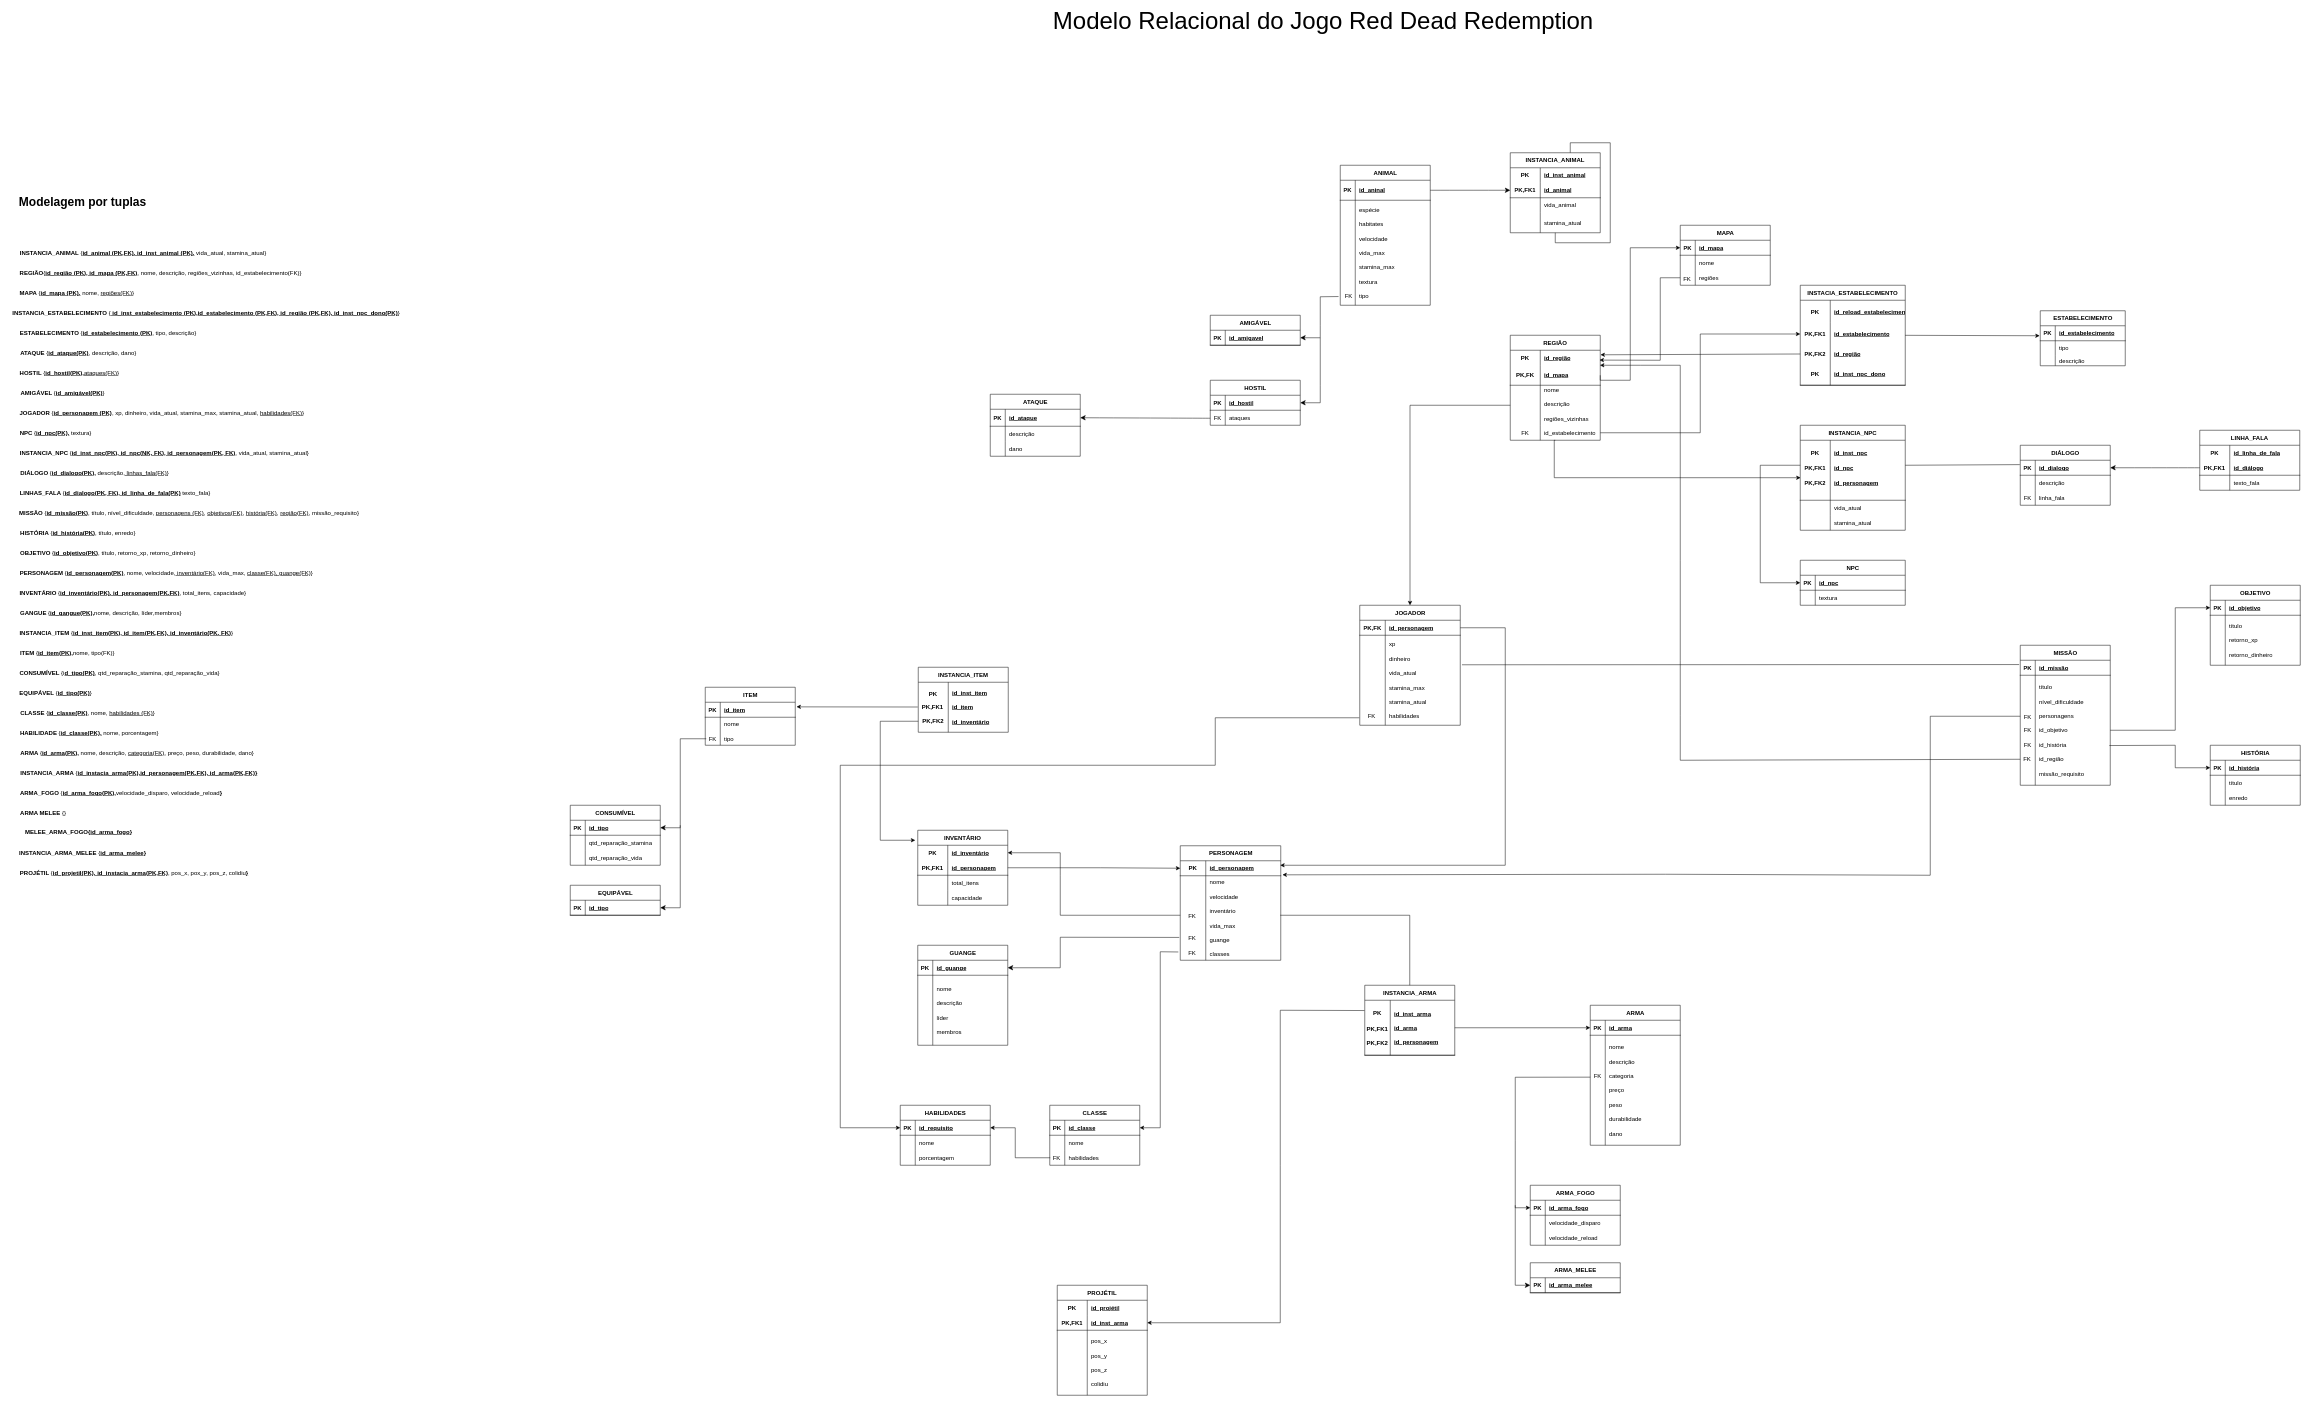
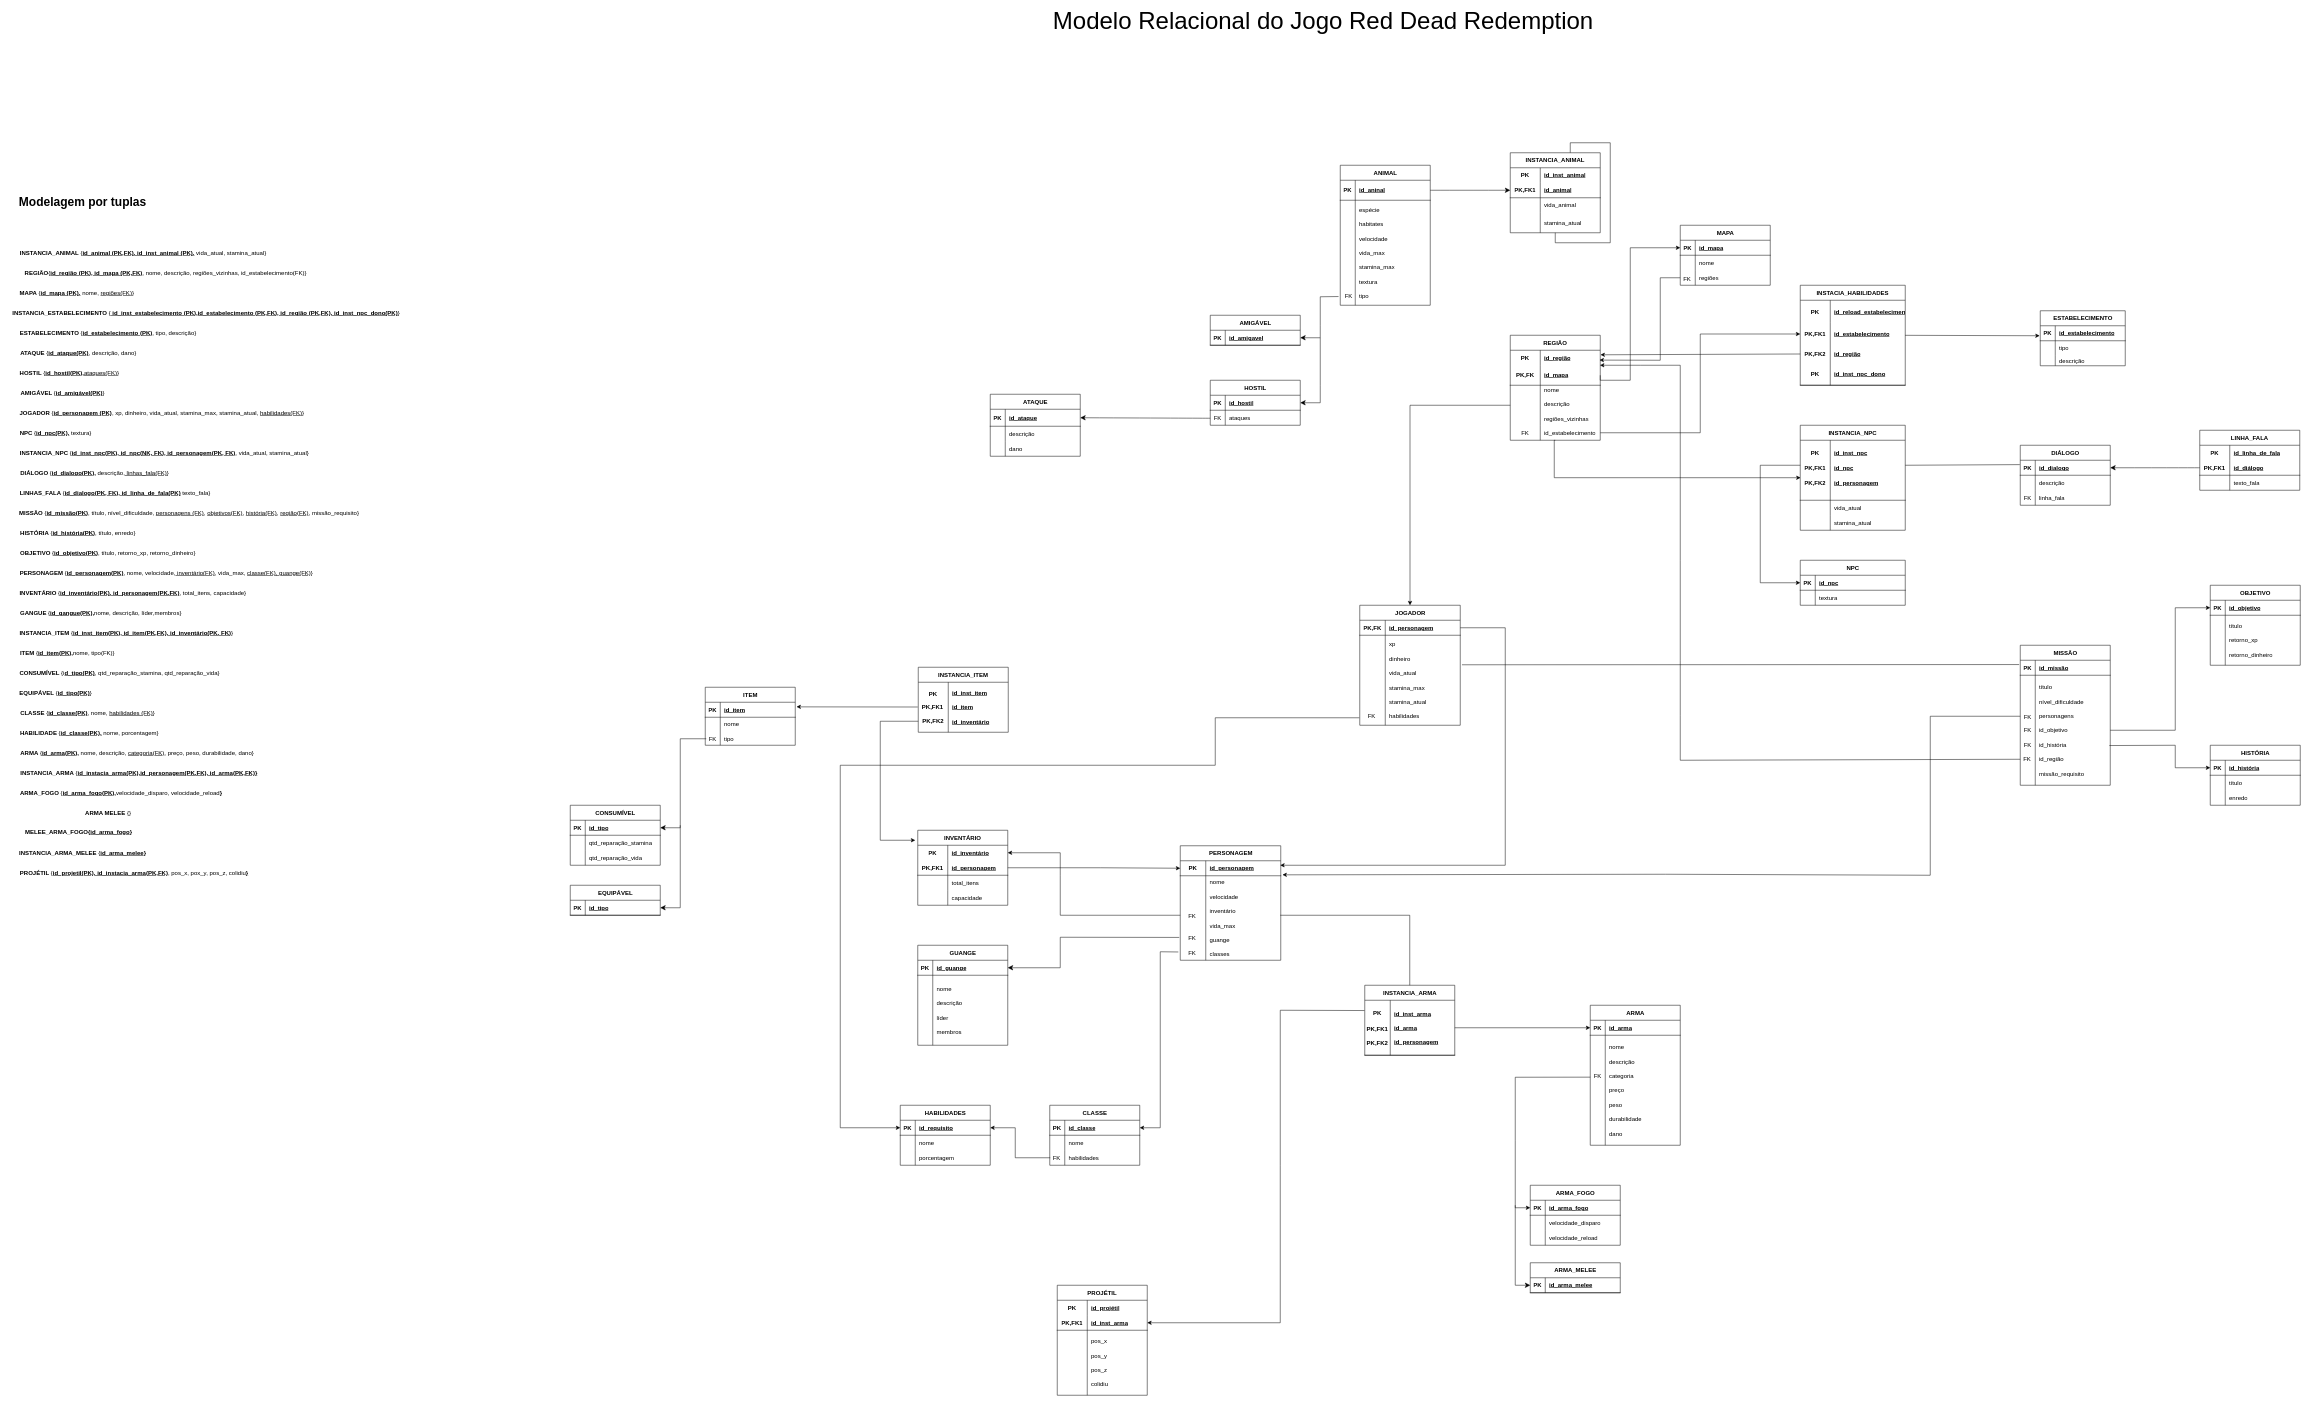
- <mxCell id="12" value="&lt;b&gt;REGIÃO&lt;/b&gt;{&lt;b&gt;&lt;u&gt;id_região (PK), id_mapa (PK,FK)&lt;/u&gt;&lt;/b&gt;, nome, descrição, regiões_vizinhas, id_estabelecimento(FK)}" style="text;align=center;verticalAlign=middle;whiteSpace=wrap;rounded=0;html=1;" parent="1" vertex="1"><mxGeometry x="34" y="530" width="574" height="30" as="geometry" /></mxCell>
+ <mxCell id="12" value="&lt;b&gt;REGIÃO&lt;/b&gt;{&lt;b&gt;&lt;u&gt;id_região (PK), id_mapa (PK,FK)&lt;/u&gt;&lt;/b&gt;, nome, descrição, regiões_vizinhas, id_estabelecimento(FK)}" style="text;align=center;verticalAlign=middle;whiteSpace=wrap;rounded=0;html=1;" parent="1" vertex="1"><mxGeometry x="44" y="530" width="574" height="30" as="geometry" /></mxCell>
- <mxCell id="81" value="INSTACIA_ESTABELECIMENTO" style="shape=table;startSize=30;container=1;collapsible=1;childLayout=tableLayout;fixedRows=1;rowLines=0;fontStyle=1;align=center;resizeLast=1;html=1;whiteSpace=wrap;" parent="1" vertex="1"><mxGeometry x="3600" y="570" width="210" height="200" as="geometry" /></mxCell>
+ <mxCell id="81" value="INSTACIA_HABILIDADES" style="shape=table;startSize=30;container=1;collapsible=1;childLayout=tableLayout;fixedRows=1;rowLines=0;fontStyle=1;align=center;resizeLast=1;html=1;whiteSpace=wrap;" parent="1" vertex="1"><mxGeometry x="3600" y="570" width="210" height="200" as="geometry" /></mxCell>
- <mxCell id="39" value="&lt;b&gt;ARMA MELEE&lt;/b&gt;&amp;nbsp;{}" style="text;align=center;verticalAlign=middle;whiteSpace=wrap;rounded=0;html=1;" parent="1" vertex="1"><mxGeometry x="35" y="1610" width="102" height="30" as="geometry" /></mxCell>
+ <mxCell id="39" value="&lt;b&gt;ARMA MELEE&lt;/b&gt;&amp;nbsp;{}" style="text;align=center;verticalAlign=middle;whiteSpace=wrap;rounded=0;html=1;" parent="1" vertex="1"><mxGeometry x="165" y="1610" width="102" height="30" as="geometry" /></mxCell>
